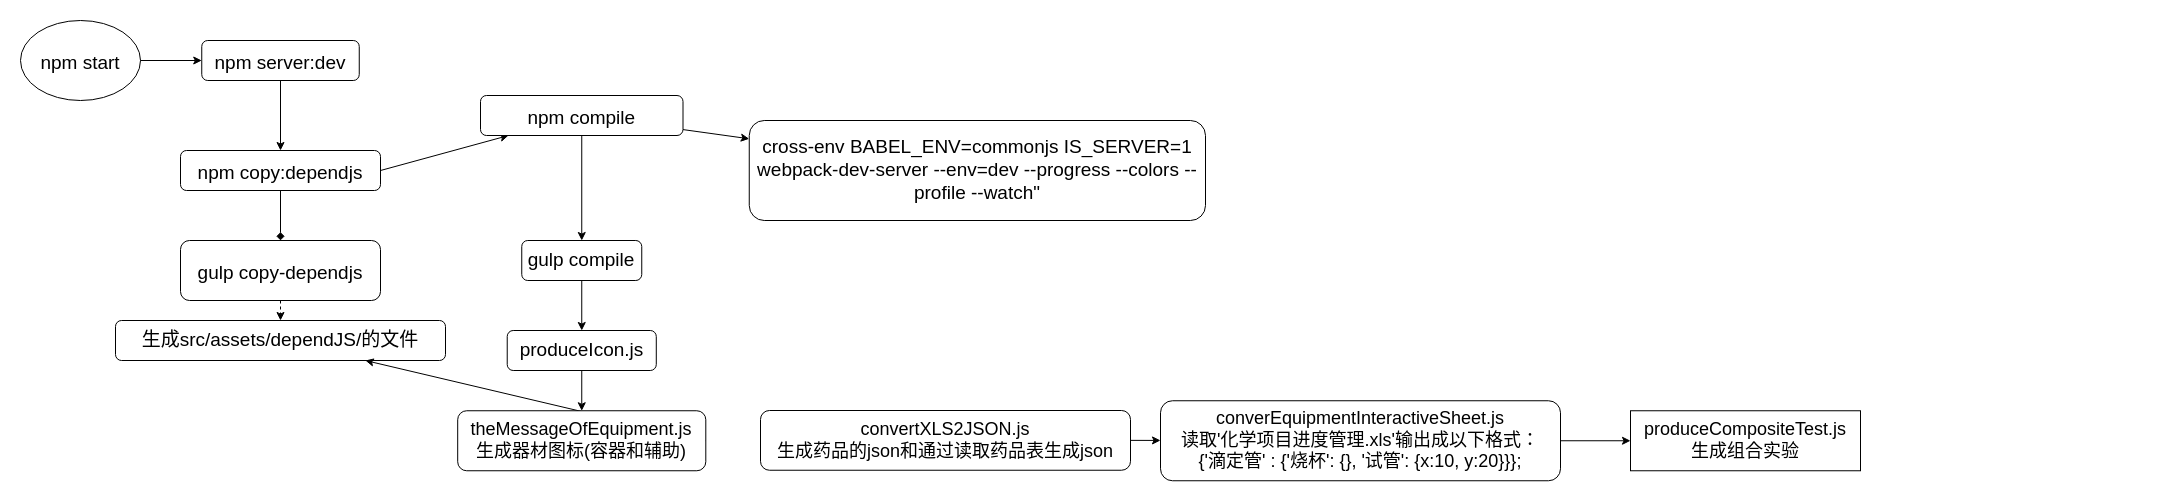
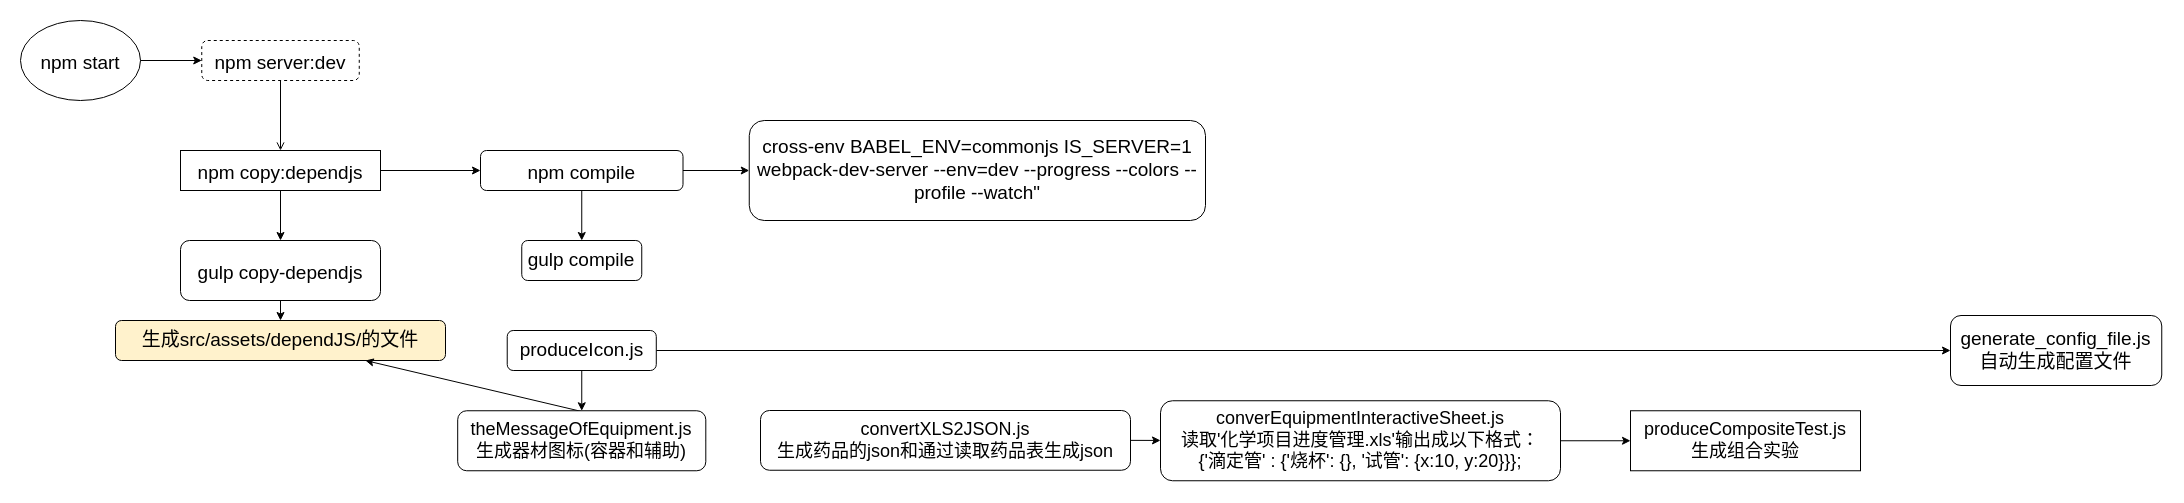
- <mxCell id="5" value="npm server:dev" style="rounded=1;fontSize=19;" parent="1" vertex="1"><mxGeometry x="201.25" y="40" width="157.5" height="40" as="geometry" /></mxCell>
+ <mxCell id="5" value="npm server:dev" style="rounded=1;fontSize=19;dashed=1;" parent="1" vertex="1"><mxGeometry x="201.25" y="40" width="157.5" height="40" as="geometry" /></mxCell>
- <mxCell id="13" value="npm compile" style="fontSize=19;rounded=1;" parent="1" vertex="1"><mxGeometry x="480" y="95" width="202.5" height="40" as="geometry" /></mxCell>
+ <mxCell id="13" value="npm compile" style="fontSize=19;rounded=1;" parent="1" vertex="1"><mxGeometry x="480" y="150" width="202.5" height="40" as="geometry" /></mxCell>
- <mxCell id="4" value="" style="edgeStyle=none;html=1;fontSize=19;exitX=0.5;exitY=1;exitDx=0;exitDy=0;" parent="1" source="5" target="8" edge="1"><mxGeometry relative="1" as="geometry" /></mxCell>
+ <mxCell id="4" value="" style="edgeStyle=none;html=1;fontSize=19;exitX=0.5;exitY=1;exitDx=0;exitDy=0;endArrow=open;" parent="1" source="5" target="8" edge="1"><mxGeometry relative="1" as="geometry" /></mxCell>
- <mxCell id="8" value="npm copy:dependjs" style="fontSize=19;rounded=1;" parent="1" vertex="1"><mxGeometry x="180" y="150" width="200" height="40" as="geometry" /></mxCell>
+ <mxCell id="8" value="npm copy:dependjs" style="fontSize=19;rounded=0;" parent="1" vertex="1"><mxGeometry x="180" y="150" width="200" height="40" as="geometry" /></mxCell>
- <mxCell id="6" value="" style="edgeStyle=none;html=1;fontSize=19;exitX=0.5;exitY=1;exitDx=0;exitDy=0;endArrow=diamond;" parent="1" source="8" target="10" edge="1"><mxGeometry relative="1" as="geometry" /></mxCell>
+ <mxCell id="6" value="" style="edgeStyle=none;html=1;fontSize=19;exitX=0.5;exitY=1;exitDx=0;exitDy=0;" parent="1" source="8" target="10" edge="1"><mxGeometry relative="1" as="geometry" /></mxCell>
- <mxCell id="15" value="" style="edgeStyle=none;html=1;" edge="1" parent="1" source="16" target="20"><mxGeometry relative="1" as="geometry" /></mxCell>
- <mxCell id="9" value="" style="edgeStyle=none;html=1;exitX=0.5;exitY=1;exitDx=0;exitDy=0;dashed=1;" edge="1" parent="1" source="10" target="14"><mxGeometry relative="1" as="geometry" /></mxCell>
+ <mxCell id="9" value="" style="edgeStyle=none;html=1;exitX=0.5;exitY=1;exitDx=0;exitDy=0;" edge="1" parent="1" source="10" target="14"><mxGeometry relative="1" as="geometry" /></mxCell>
- <mxCell id="14" value="生成src/assets/dependJS/的文件" style="whiteSpace=wrap;html=1;fontSize=19;rounded=1;" vertex="1" parent="1"><mxGeometry x="115" y="320" width="330" height="40" as="geometry" /></mxCell>
+ <mxCell id="14" value="生成src/assets/dependJS/的文件" style="whiteSpace=wrap;html=1;fontSize=19;rounded=1;fillColor=#fff2cc;" vertex="1" parent="1"><mxGeometry x="115" y="320" width="330" height="40" as="geometry" /></mxCell>
+ <mxCell id="18" value="" style="edgeStyle=none;html=1;entryX=0;entryY=0.5;entryDx=0;entryDy=0;exitX=1;exitY=0.5;exitDx=0;exitDy=0;" edge="1" parent="1" source="20" target="21"><mxGeometry relative="1" as="geometry"><mxPoint x="700" y="370" as="sourcePoint" /><mxPoint x="720" y="380" as="targetPoint" /></mxGeometry></mxCell>
+ <mxCell id="21" value="generate_config_file.js&lt;br&gt;自动生成配置文件" style="whiteSpace=wrap;fontSize=19;rounded=1;html=1;" vertex="1" parent="1"><mxGeometry x="1950" y="315" width="211.25" height="70" as="geometry" /></mxCell>
